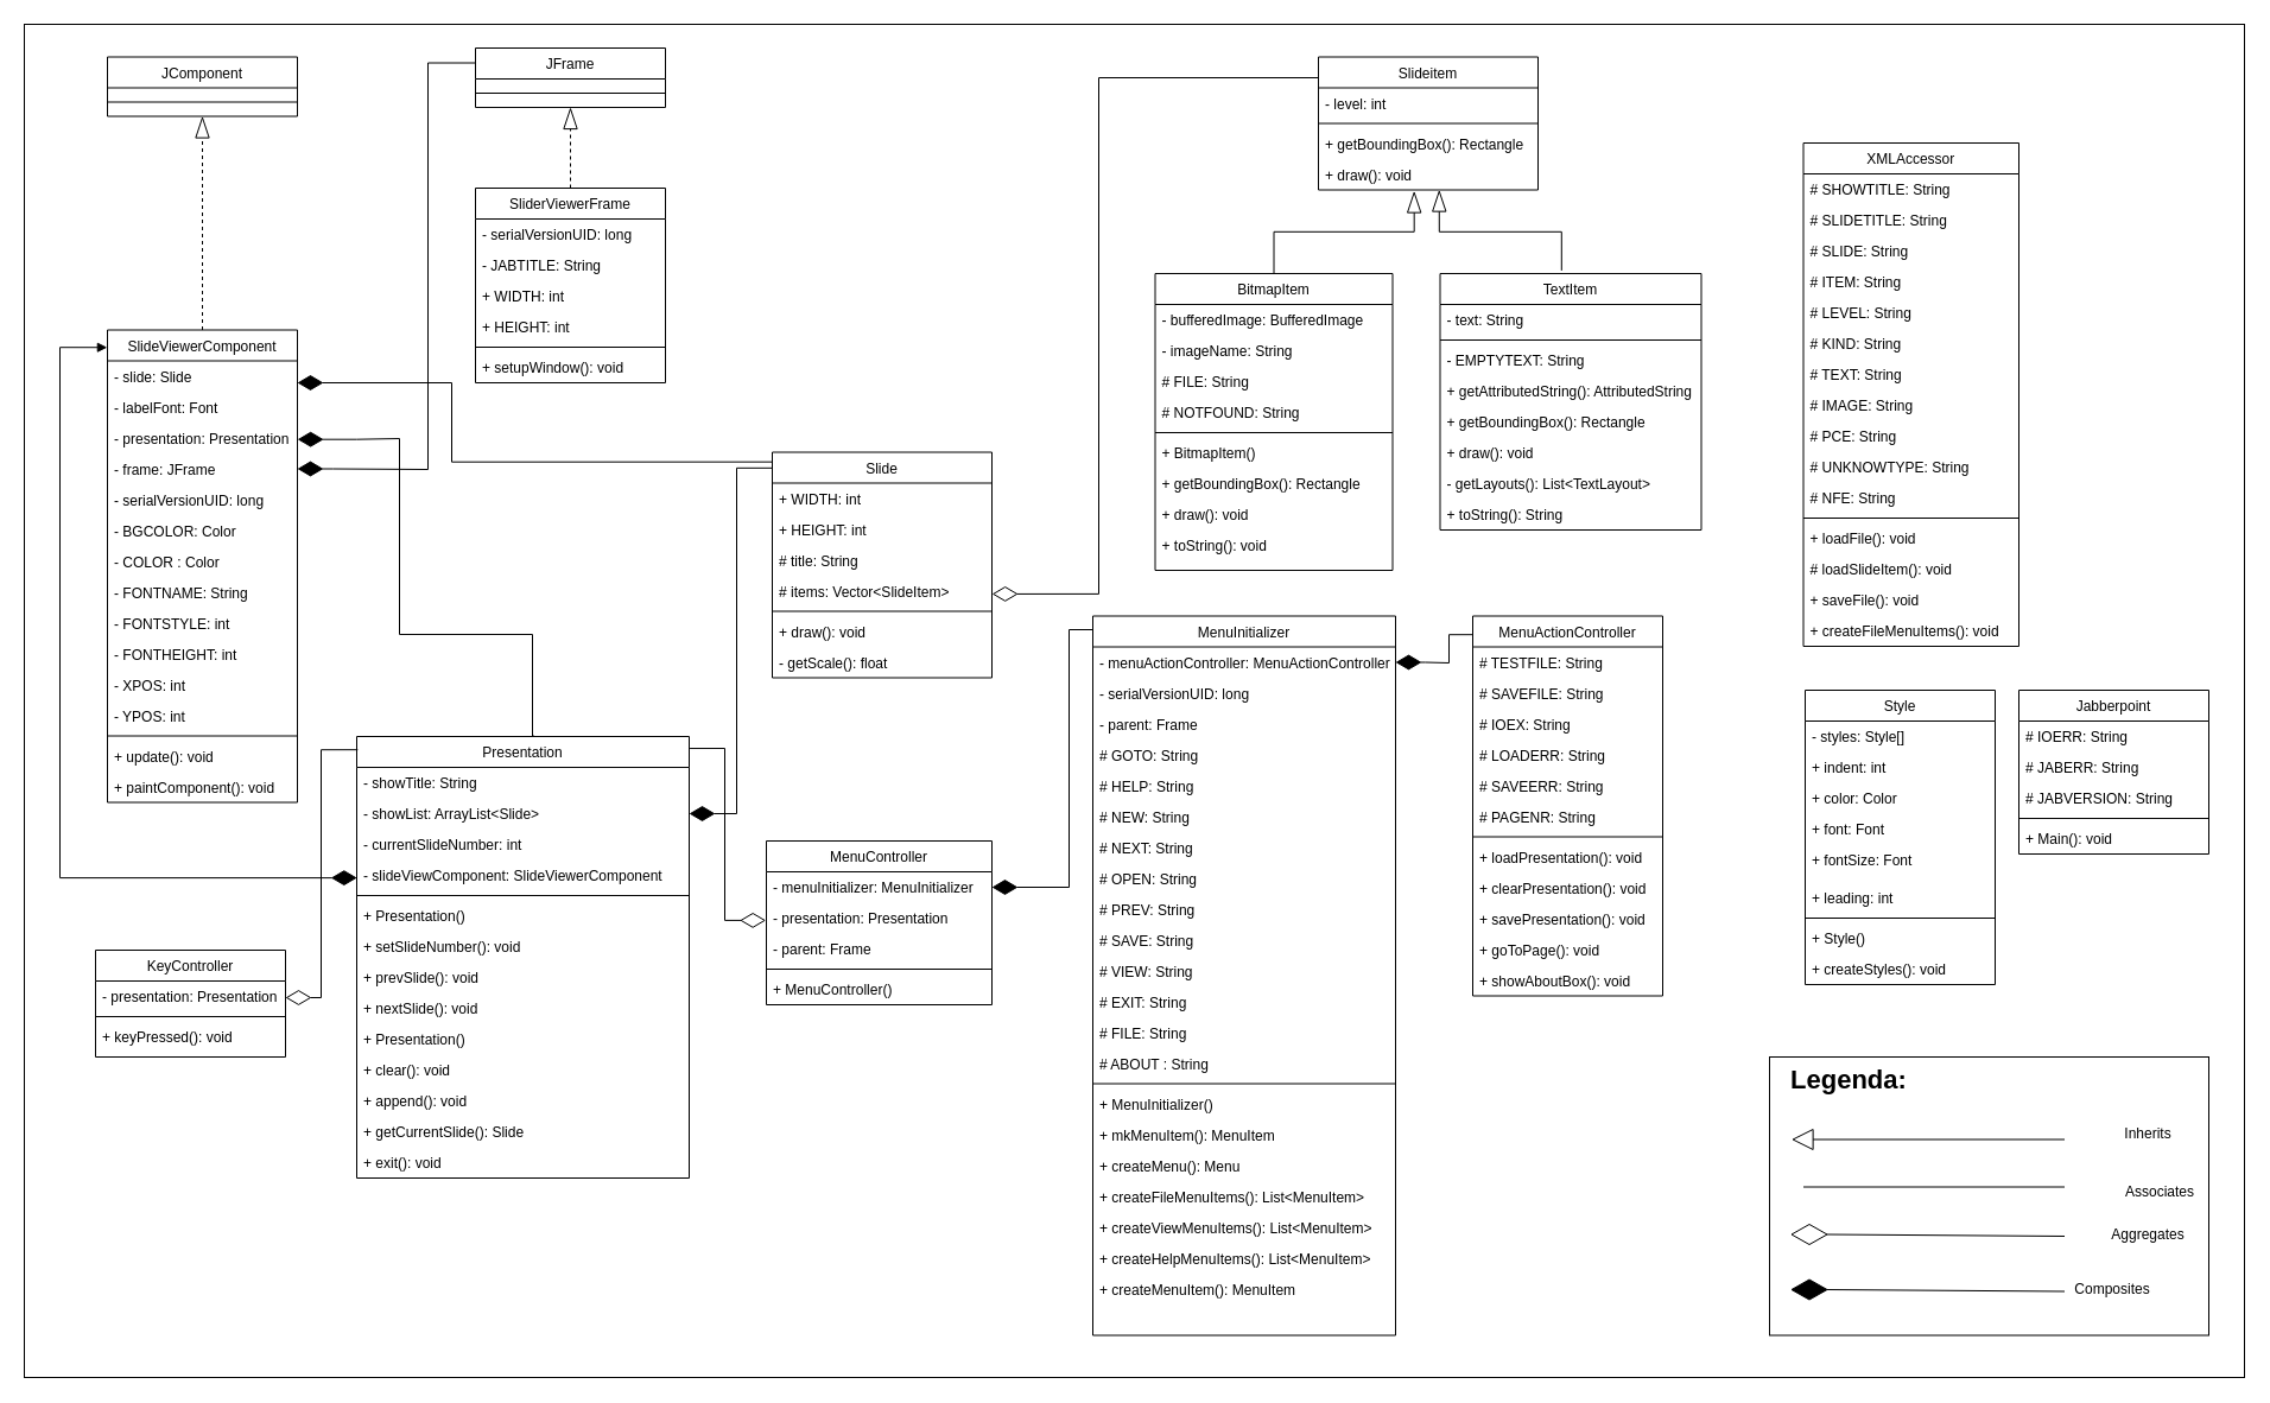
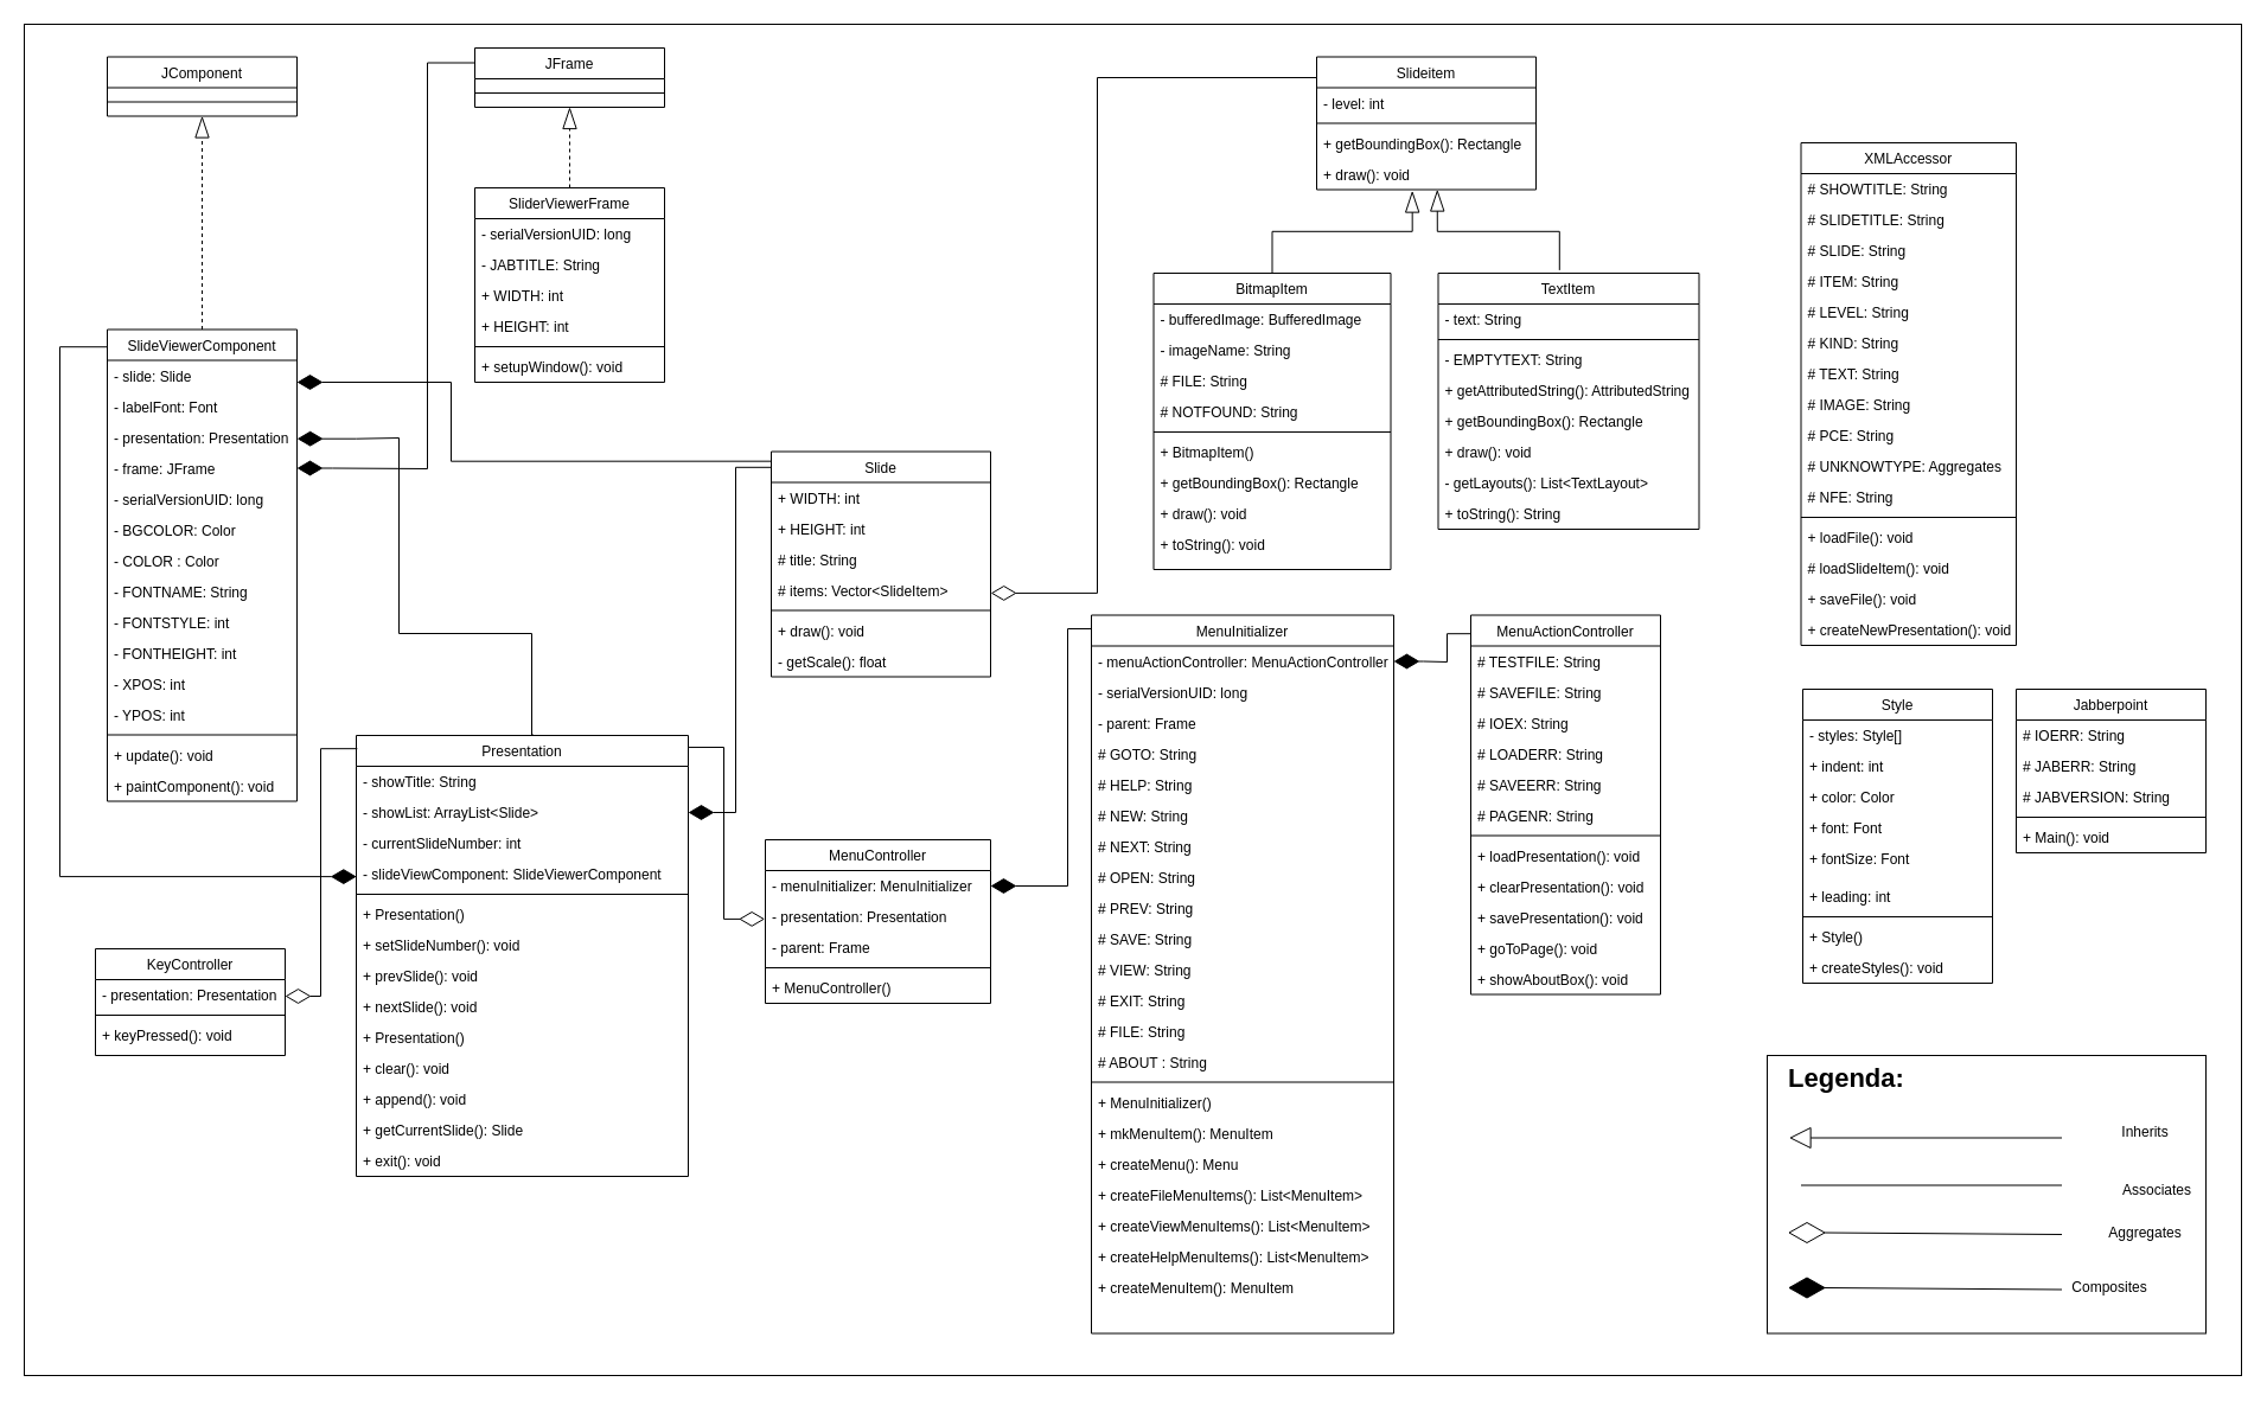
- <mxCell id="158" value="" style="endArrow=block;html=1;rounded=0;strokeColor=default;startArrow=diamondThin;startFill=1;targetPerimeterSpacing=5;strokeWidth=1;jumpSize=6;startSize=19;edgeStyle=orthogonalEdgeStyle;exitX=0.001;exitY=0.581;exitDx=0;exitDy=0;exitPerimeter=0;entryX=-0.001;entryY=0.037;entryDx=0;entryDy=0;entryPerimeter=0;" parent="1" source="56" target="67" edge="1"><mxGeometry width="50" height="50" relative="1" as="geometry"><mxPoint x="290" y="740" as="sourcePoint" /><mxPoint x="70" y="290" as="targetPoint" /><Array as="points"><mxPoint x="50" y="739" /><mxPoint x="50" y="292" /></Array></mxGeometry></mxCell>
+ <mxCell id="158" value="" style="endArrow=none;html=1;rounded=0;strokeColor=default;startArrow=diamondThin;startFill=1;targetPerimeterSpacing=5;strokeWidth=1;jumpSize=6;startSize=19;edgeStyle=orthogonalEdgeStyle;exitX=0.001;exitY=0.581;exitDx=0;exitDy=0;exitPerimeter=0;entryX=-0.001;entryY=0.037;entryDx=0;entryDy=0;entryPerimeter=0;" parent="1" source="56" target="67" edge="1"><mxGeometry width="50" height="50" relative="1" as="geometry"><mxPoint x="290" y="740" as="sourcePoint" /><mxPoint x="70" y="290" as="targetPoint" /><Array as="points"><mxPoint x="50" y="739" /><mxPoint x="50" y="292" /></Array></mxGeometry></mxCell>
- <mxCell id="100" value="# UNKNOWTYPE: String" style="text;align=left;verticalAlign=top;spacingLeft=4;spacingRight=4;overflow=hidden;rotatable=0;points=[[0,0.5],[1,0.5]];portConstraint=eastwest;" parent="90" vertex="1"><mxGeometry y="260" width="181.5" height="26" as="geometry" /></mxCell>
+ <mxCell id="100" value="# UNKNOWTYPE: Aggregates" style="text;align=left;verticalAlign=top;spacingLeft=4;spacingRight=4;overflow=hidden;rotatable=0;points=[[0,0.5],[1,0.5]];portConstraint=eastwest;" parent="90" vertex="1"><mxGeometry y="260" width="181.5" height="26" as="geometry" /></mxCell>
- <mxCell id="106" value="+ createFileMenuItems(): void" style="text;align=left;verticalAlign=top;spacingLeft=4;spacingRight=4;overflow=hidden;rotatable=0;points=[[0,0.5],[1,0.5]];portConstraint=eastwest;" vertex="1" parent="90"><mxGeometry y="398" width="181.5" height="26" as="geometry" /></mxCell>
+ <mxCell id="106" value="+ createNewPresentation(): void" style="text;align=left;verticalAlign=top;spacingLeft=4;spacingRight=4;overflow=hidden;rotatable=0;points=[[0,0.5],[1,0.5]];portConstraint=eastwest;" vertex="1" parent="90"><mxGeometry y="398" width="181.5" height="26" as="geometry" /></mxCell>
